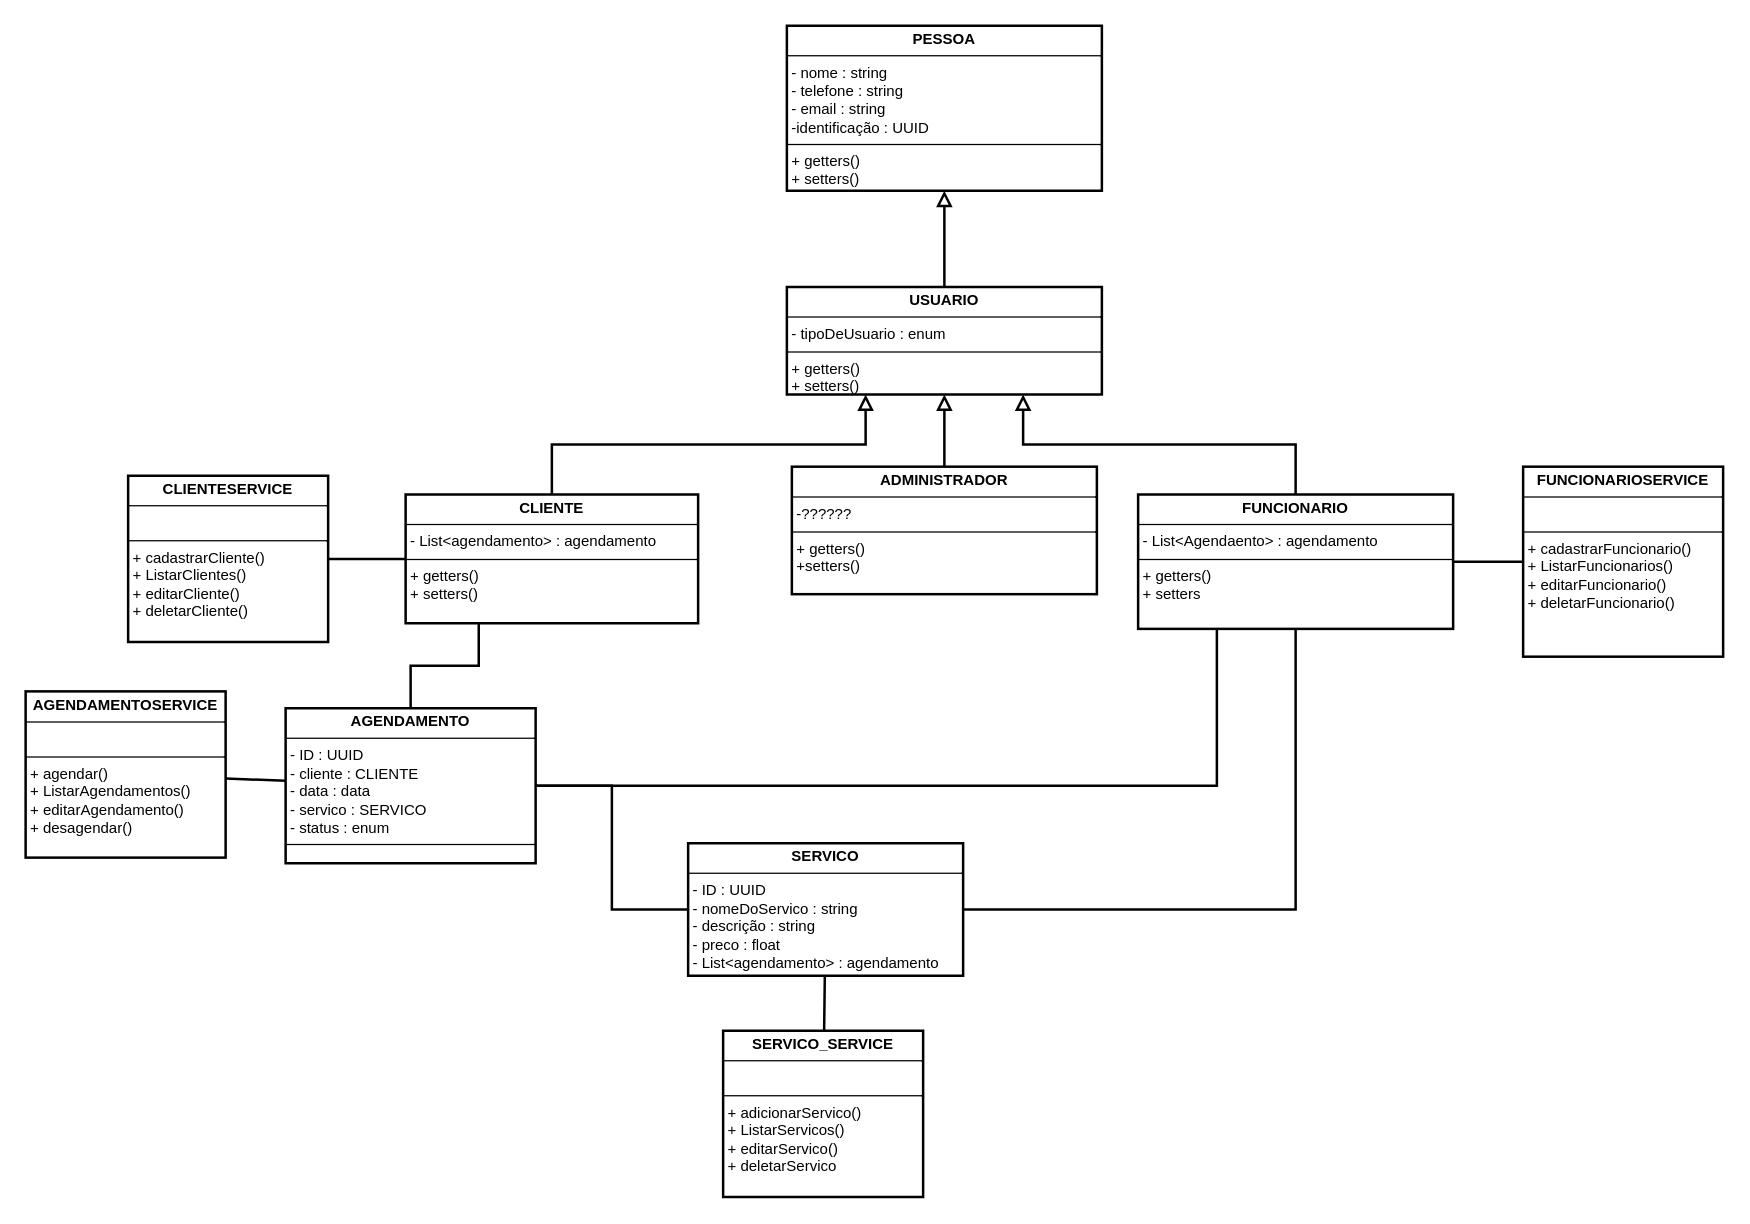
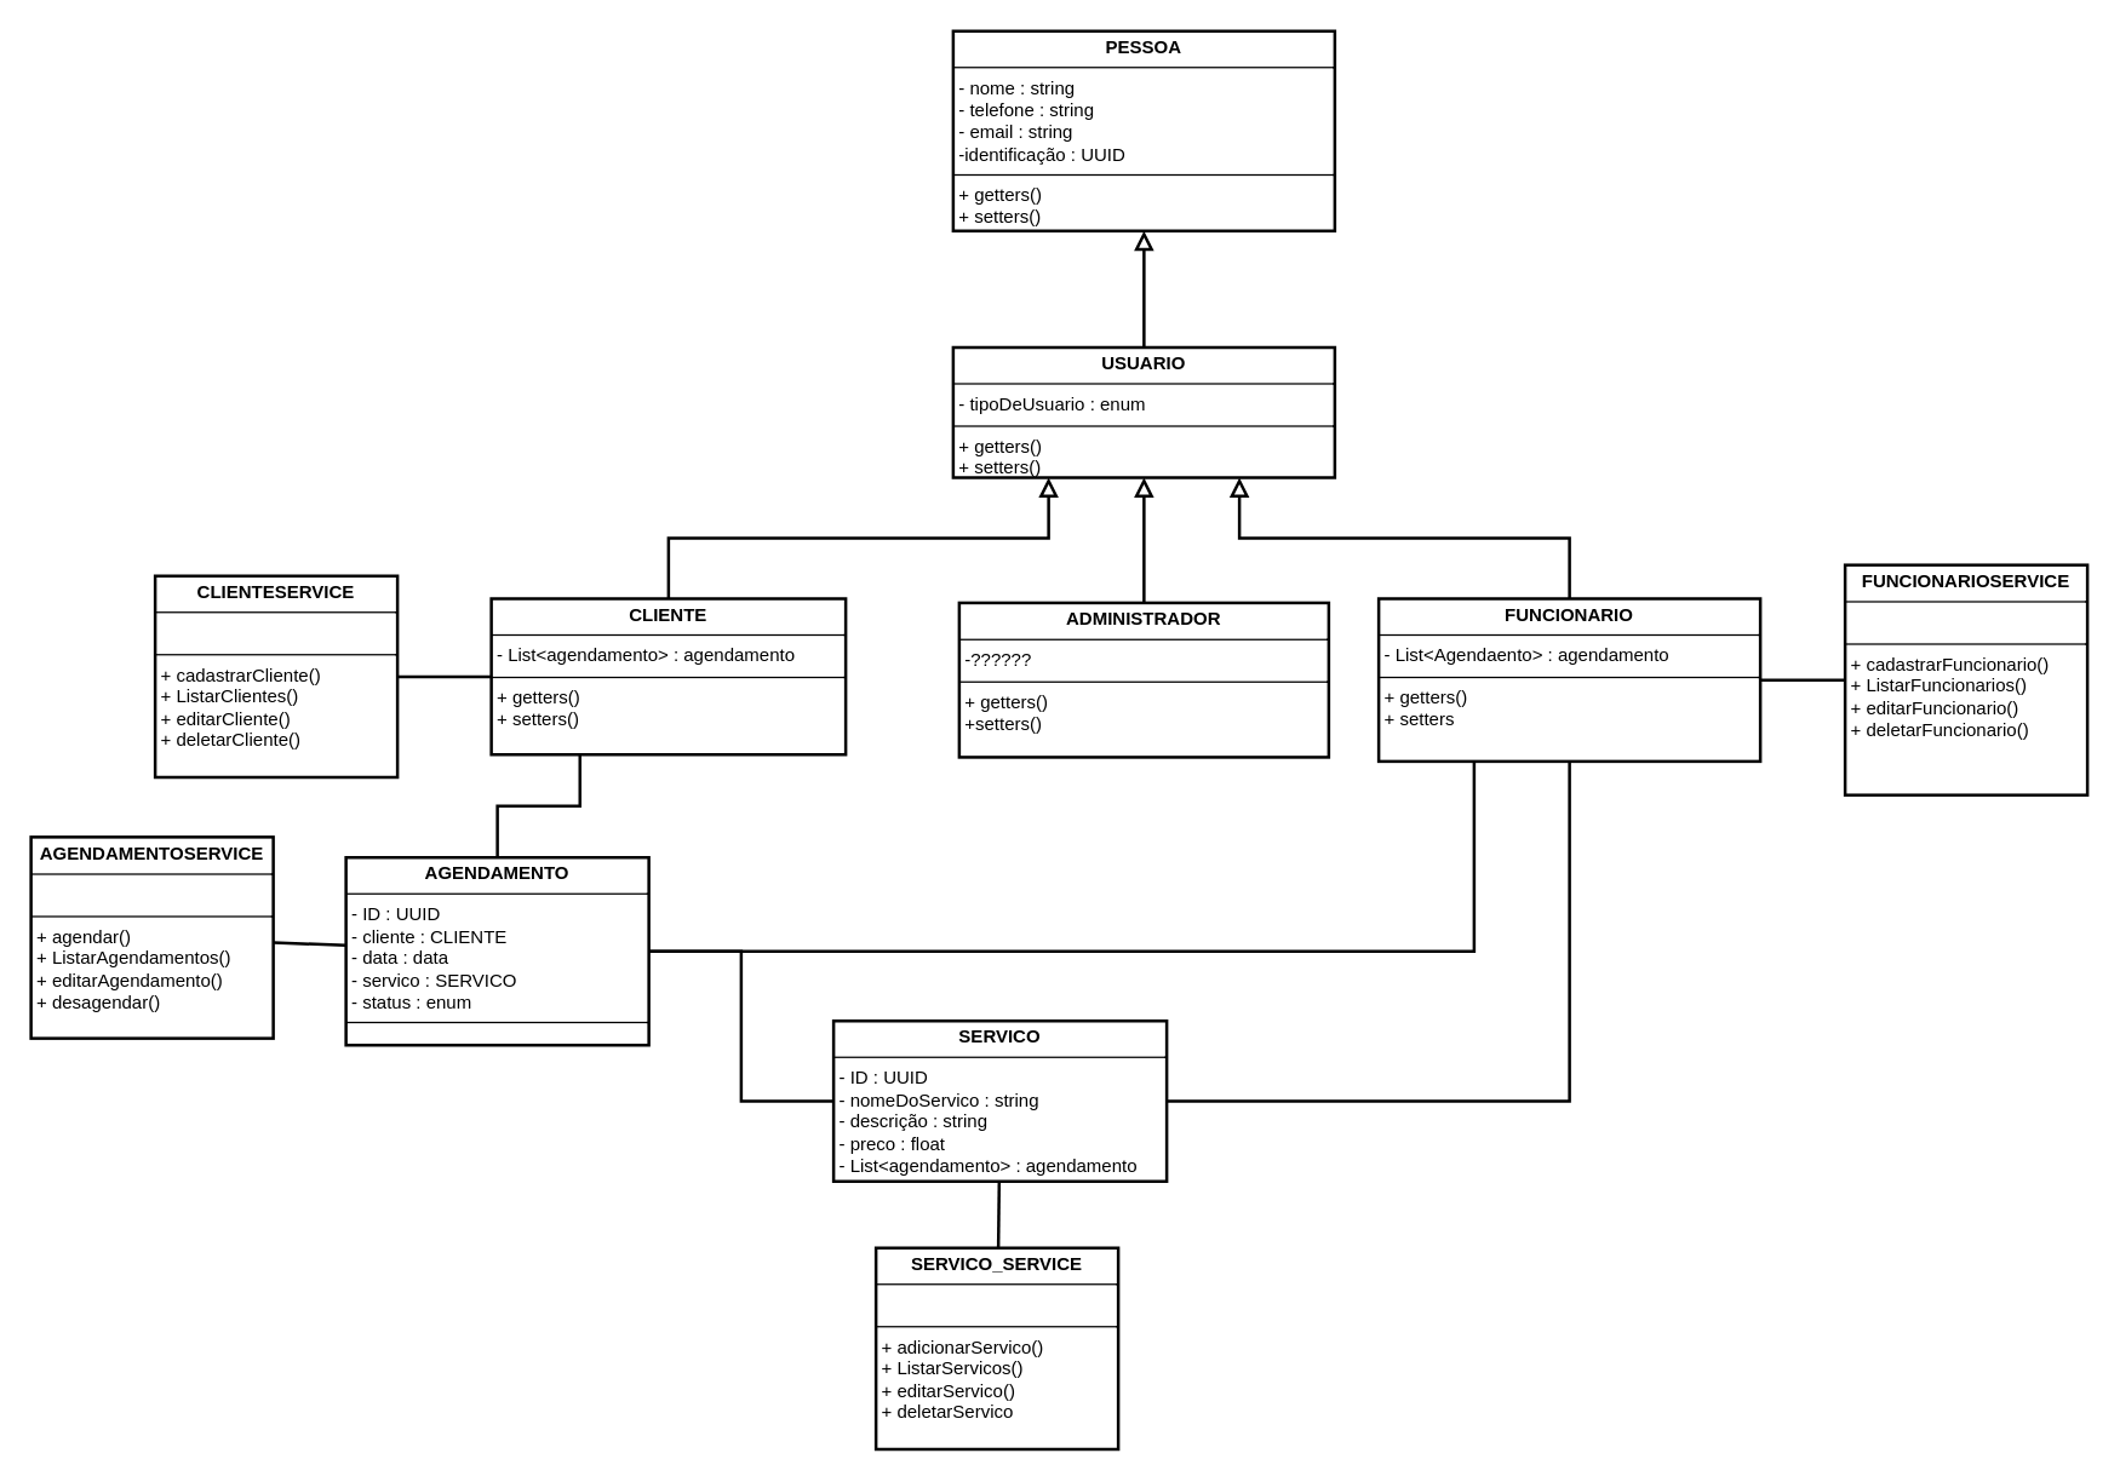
- <mxCell id="7" value="&lt;p style=&quot;margin:0px;margin-top:4px;text-align:center;&quot;&gt;&lt;b&gt;ADMINISTRADOR&lt;/b&gt;&lt;/p&gt;&lt;hr size=&quot;1&quot; style=&quot;border-style:solid;&quot;&gt;&lt;p style=&quot;margin:0px;margin-left:4px;&quot;&gt;-??????&lt;/p&gt;&lt;hr size=&quot;1&quot; style=&quot;border-style:solid;&quot;&gt;&lt;p style=&quot;margin:0px;margin-left:4px;&quot;&gt;+ getters()&lt;/p&gt;&lt;p style=&quot;margin:0px;margin-left:4px;&quot;&gt;+setters()&lt;/p&gt;" style="verticalAlign=top;align=left;overflow=fill;html=1;whiteSpace=wrap;strokeWidth=2;" parent="1" vertex="1"><mxGeometry x="633" y="372.75" width="244" height="102" as="geometry" /></mxCell>
+ <mxCell id="7" value="&lt;p style=&quot;margin:0px;margin-top:4px;text-align:center;&quot;&gt;&lt;b&gt;ADMINISTRADOR&lt;/b&gt;&lt;/p&gt;&lt;hr size=&quot;1&quot; style=&quot;border-style:solid;&quot;&gt;&lt;p style=&quot;margin:0px;margin-left:4px;&quot;&gt;-??????&lt;/p&gt;&lt;hr size=&quot;1&quot; style=&quot;border-style:solid;&quot;&gt;&lt;p style=&quot;margin:0px;margin-left:4px;&quot;&gt;+ getters()&lt;/p&gt;&lt;p style=&quot;margin:0px;margin-left:4px;&quot;&gt;+setters()&lt;/p&gt;" style="verticalAlign=top;align=left;overflow=fill;html=1;whiteSpace=wrap;strokeWidth=2;" parent="1" vertex="1"><mxGeometry x="633" y="397.75" width="244" height="102" as="geometry" /></mxCell>
